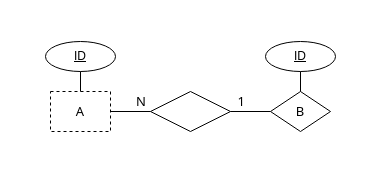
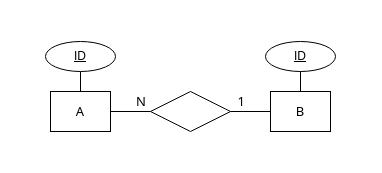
- <mxCell id="4" value="A" style="whiteSpace=wrap;html=1;align=center;fontSize=13;fontFamily=Noto Sans;fontSource=https%3A%2F%2Ffonts.googleapis.com%2Fcss%3Ffamily%3DNoto%2BSans;dashed=1;" parent="1" vertex="1"><mxGeometry x="50" y="91" width="60" height="40" as="geometry" /></mxCell>
+ <mxCell id="4" value="A" style="whiteSpace=wrap;html=1;align=center;fontSize=13;fontFamily=Noto Sans;fontSource=https%3A%2F%2Ffonts.googleapis.com%2Fcss%3Ffamily%3DNoto%2BSans;" parent="1" vertex="1"><mxGeometry x="50" y="91" width="60" height="40" as="geometry" /></mxCell>
- <mxCell id="6" value="B" style="rhombus;whiteSpace=wrap;html=1;align=center;fontSize=13;fontFamily=Noto Sans;fontSource=https%3A%2F%2Ffonts.googleapis.com%2Fcss%3Ffamily%3DNoto%2BSans;" parent="1" vertex="1"><mxGeometry x="270" y="91" width="60" height="40" as="geometry" /></mxCell>
+ <mxCell id="6" value="B" style="whiteSpace=wrap;html=1;align=center;fontSize=13;fontFamily=Noto Sans;fontSource=https%3A%2F%2Ffonts.googleapis.com%2Fcss%3Ffamily%3DNoto%2BSans;" parent="1" vertex="1"><mxGeometry x="270" y="91" width="60" height="40" as="geometry" /></mxCell>
